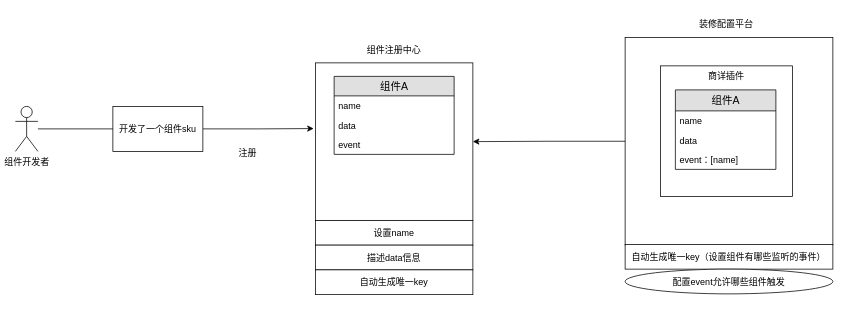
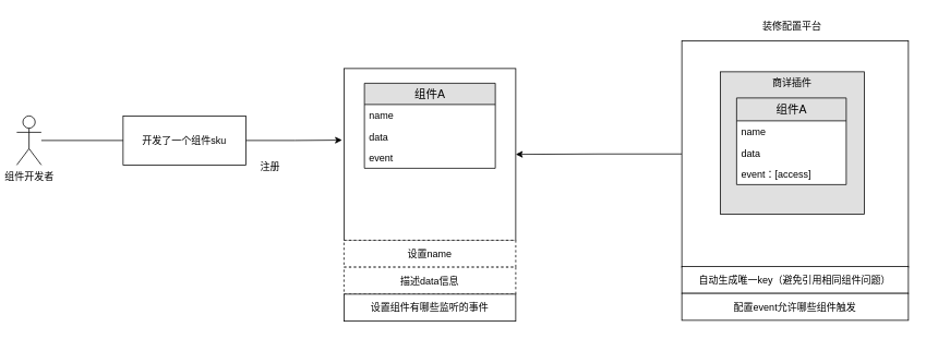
- <mxCell id="8" value="组件注册中心" style="text;html=1;strokeColor=none;fillColor=none;align=center;verticalAlign=middle;whiteSpace=wrap;rounded=0;" vertex="1" parent="1"><mxGeometry x="480" y="56" width="90" height="20" as="geometry" /></mxCell>
- <mxCell id="10" value="开发了一个组件sku" style="rounded=0;whiteSpace=wrap;html=1;" vertex="1" parent="1"><mxGeometry x="150" y="141" width="120" height="60" as="geometry" /></mxCell>
+ <mxCell id="10" value="开发了一个组件sku" style="rounded=0;whiteSpace=wrap;html=1;" vertex="1" parent="1"><mxGeometry x="150" y="141" width="150" height="60" as="geometry" /></mxCell>
- <mxCell id="16" value="商详插件" style="rounded=0;whiteSpace=wrap;html=1;labelBackgroundColor=none;align=center;verticalAlign=top;" vertex="1" parent="1"><mxGeometry x="880" y="87" width="176" height="174" as="geometry" /></mxCell>
+ <mxCell id="16" value="商详插件" style="rounded=0;whiteSpace=wrap;html=1;labelBackgroundColor=none;align=center;verticalAlign=top;fillColor=#e0e0e0;" vertex="1" parent="1"><mxGeometry x="880" y="87" width="176" height="174" as="geometry" /></mxCell>
- <mxCell id="22" value="event：[name]&#10;" style="text;strokeColor=none;fillColor=none;spacingLeft=4;spacingRight=4;overflow=hidden;rotatable=0;points=[[0,0.5],[1,0.5]];portConstraint=eastwest;fontSize=12;" vertex="1" parent="19"><mxGeometry y="80" width="134" height="26" as="geometry" /></mxCell>
+ <mxCell id="22" value="event：[access]&#10;" style="text;strokeColor=none;fillColor=none;spacingLeft=4;spacingRight=4;overflow=hidden;rotatable=0;points=[[0,0.5],[1,0.5]];portConstraint=eastwest;fontSize=12;" vertex="1" parent="19"><mxGeometry y="80" width="134" height="26" as="geometry" /></mxCell>
- <mxCell id="18" value="设置name" style="rounded=0;whiteSpace=wrap;html=1;labelBackgroundColor=none;align=center;" vertex="1" parent="1"><mxGeometry x="420" y="293" width="210" height="33" as="geometry" /></mxCell>
+ <mxCell id="18" value="设置name" style="rounded=0;whiteSpace=wrap;html=1;labelBackgroundColor=none;align=center;dashed=1;" vertex="1" parent="1"><mxGeometry x="420" y="293" width="210" height="33" as="geometry" /></mxCell>
- <mxCell id="23" value="描述data信息" style="rounded=0;whiteSpace=wrap;html=1;labelBackgroundColor=none;align=center;" vertex="1" parent="1"><mxGeometry x="420" y="326" width="210" height="33" as="geometry" /></mxCell>
+ <mxCell id="23" value="描述data信息" style="rounded=0;whiteSpace=wrap;html=1;labelBackgroundColor=none;align=center;dashed=1;" vertex="1" parent="1"><mxGeometry x="420" y="326" width="210" height="33" as="geometry" /></mxCell>
- <mxCell id="17" value="自动生成唯一key（设置组件有哪些监听的事件）" style="rounded=0;whiteSpace=wrap;html=1;labelBackgroundColor=none;align=center;" vertex="1" parent="1"><mxGeometry x="833" y="325" width="277" height="33" as="geometry" /></mxCell>
+ <mxCell id="17" value="自动生成唯一key（避免引用相同组件问题）" style="rounded=0;whiteSpace=wrap;html=1;labelBackgroundColor=none;align=center;" vertex="1" parent="1"><mxGeometry x="833" y="325" width="277" height="33" as="geometry" /></mxCell>
- <mxCell id="25" value="配置event允许哪些组件触发" style="ellipse;whiteSpace=wrap;html=1;labelBackgroundColor=none;align=center;" vertex="1" parent="1"><mxGeometry x="833" y="358" width="277" height="33" as="geometry" /></mxCell>
+ <mxCell id="25" value="配置event允许哪些组件触发" style="rounded=0;whiteSpace=wrap;html=1;labelBackgroundColor=none;align=center;" vertex="1" parent="1"><mxGeometry x="833" y="358" width="277" height="33" as="geometry" /></mxCell>
- <mxCell id="24" value="自动生成唯一key" style="rounded=0;whiteSpace=wrap;html=1;labelBackgroundColor=none;align=center;" vertex="1" parent="1"><mxGeometry x="420" y="359" width="210" height="33" as="geometry" /></mxCell>
+ <mxCell id="24" value="设置组件有哪些监听的事件" style="rounded=0;whiteSpace=wrap;html=1;labelBackgroundColor=none;align=center;" vertex="1" parent="1"><mxGeometry x="420" y="359" width="210" height="33" as="geometry" /></mxCell>
